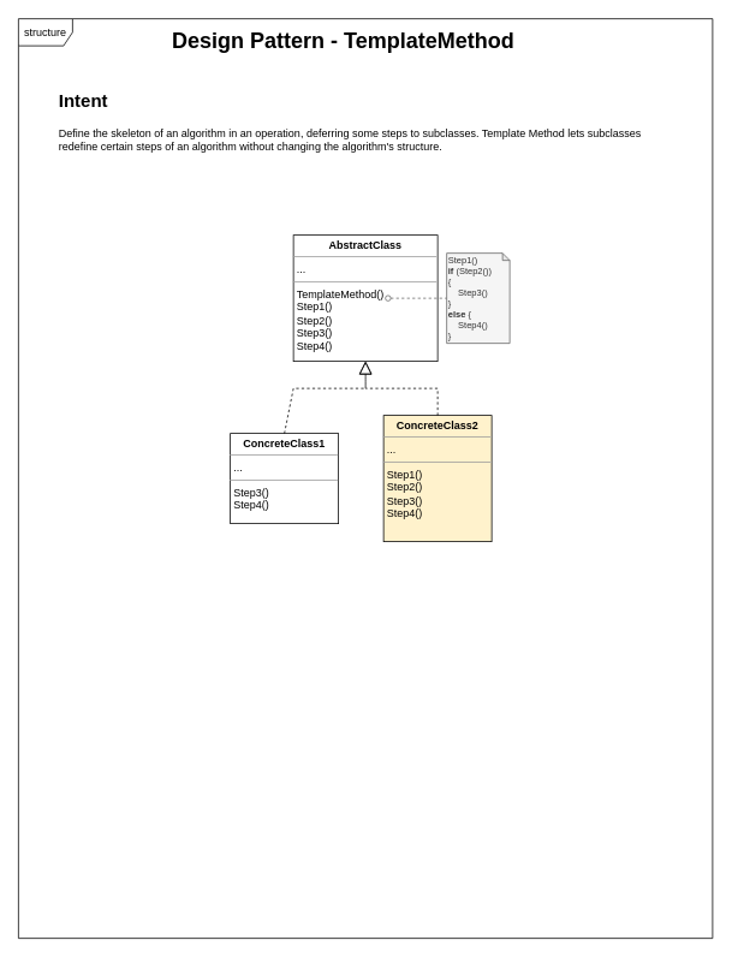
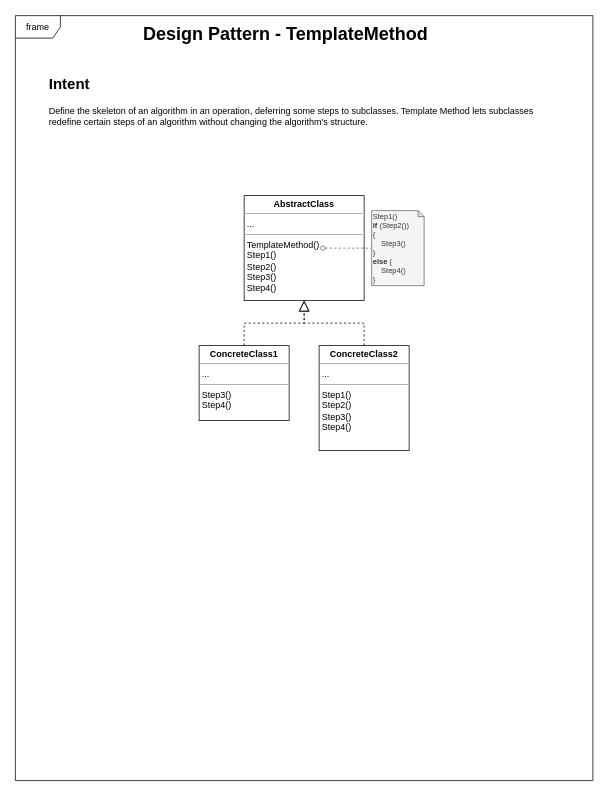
- <mxCell id="2" value="structure" style="shape=umlFrame;whiteSpace=wrap;html=1;" vertex="1" parent="1"><mxGeometry x="20" y="20" width="770" height="1020" as="geometry" /></mxCell>
+ <mxCell id="2" value="frame" style="shape=umlFrame;whiteSpace=wrap;html=1;" vertex="1" parent="1"><mxGeometry x="20" y="20" width="770" height="1020" as="geometry" /></mxCell>
- <mxCell id="8" value="&lt;p style=&quot;margin:0px;margin-top:4px;text-align:center;&quot;&gt;&lt;b&gt;ConcreteClass1&lt;/b&gt;&lt;/p&gt;&lt;hr size=&quot;1&quot;&gt;&lt;p style=&quot;margin:0px;margin-left:4px;&quot;&gt;...&lt;/p&gt;&lt;hr size=&quot;1&quot;&gt;&lt;p style=&quot;margin:0px;margin-left:4px;&quot;&gt;&lt;span style=&quot;background-color: initial;&quot;&gt;Step3()&lt;/span&gt;&lt;br&gt;&lt;/p&gt;&lt;p style=&quot;margin:0px;margin-left:4px;&quot;&gt;Step4()&lt;br&gt;&lt;/p&gt;" style="verticalAlign=top;align=left;overflow=fill;fontSize=12;fontFamily=Helvetica;html=1;" vertex="1" parent="1"><mxGeometry x="255" y="480" width="120" height="100" as="geometry" /></mxCell>
+ <mxCell id="8" value="&lt;p style=&quot;margin:0px;margin-top:4px;text-align:center;&quot;&gt;&lt;b&gt;ConcreteClass1&lt;/b&gt;&lt;/p&gt;&lt;hr size=&quot;1&quot;&gt;&lt;p style=&quot;margin:0px;margin-left:4px;&quot;&gt;...&lt;/p&gt;&lt;hr size=&quot;1&quot;&gt;&lt;p style=&quot;margin:0px;margin-left:4px;&quot;&gt;&lt;span style=&quot;background-color: initial;&quot;&gt;Step3()&lt;/span&gt;&lt;br&gt;&lt;/p&gt;&lt;p style=&quot;margin:0px;margin-left:4px;&quot;&gt;Step4()&lt;br&gt;&lt;/p&gt;" style="verticalAlign=top;align=left;overflow=fill;fontSize=12;fontFamily=Helvetica;html=1;" vertex="1" parent="1"><mxGeometry x="265" y="460" width="120" height="100" as="geometry" /></mxCell>
- <mxCell id="9" value="&lt;p style=&quot;margin:0px;margin-top:4px;text-align:center;&quot;&gt;&lt;b&gt;ConcreteClass2&lt;/b&gt;&lt;/p&gt;&lt;hr size=&quot;1&quot;&gt;&lt;p style=&quot;margin:0px;margin-left:4px;&quot;&gt;...&lt;/p&gt;&lt;hr size=&quot;1&quot;&gt;&lt;p style=&quot;margin:0px;margin-left:4px;&quot;&gt;&lt;span style=&quot;background-color: initial;&quot;&gt;Step1()&lt;/span&gt;&lt;br&gt;&lt;/p&gt;&lt;p style=&quot;margin:0px;margin-left:4px;&quot;&gt;Step2()&lt;span style=&quot;background-color: initial;&quot;&gt;&lt;br&gt;&lt;/span&gt;&lt;/p&gt;&lt;p style=&quot;margin:0px;margin-left:4px;&quot;&gt;Step3()&lt;br&gt;&lt;/p&gt;&lt;p style=&quot;margin:0px;margin-left:4px;&quot;&gt;Step4()&lt;br&gt;&lt;/p&gt;" style="verticalAlign=top;align=left;overflow=fill;fontSize=12;fontFamily=Helvetica;html=1;fillColor=#fff2cc;" vertex="1" parent="1"><mxGeometry x="425" y="460" width="120" height="140" as="geometry" /></mxCell>
+ <mxCell id="9" value="&lt;p style=&quot;margin:0px;margin-top:4px;text-align:center;&quot;&gt;&lt;b&gt;ConcreteClass2&lt;/b&gt;&lt;/p&gt;&lt;hr size=&quot;1&quot;&gt;&lt;p style=&quot;margin:0px;margin-left:4px;&quot;&gt;...&lt;/p&gt;&lt;hr size=&quot;1&quot;&gt;&lt;p style=&quot;margin:0px;margin-left:4px;&quot;&gt;&lt;span style=&quot;background-color: initial;&quot;&gt;Step1()&lt;/span&gt;&lt;br&gt;&lt;/p&gt;&lt;p style=&quot;margin:0px;margin-left:4px;&quot;&gt;Step2()&lt;span style=&quot;background-color: initial;&quot;&gt;&lt;br&gt;&lt;/span&gt;&lt;/p&gt;&lt;p style=&quot;margin:0px;margin-left:4px;&quot;&gt;Step3()&lt;br&gt;&lt;/p&gt;&lt;p style=&quot;margin:0px;margin-left:4px;&quot;&gt;Step4()&lt;br&gt;&lt;/p&gt;" style="verticalAlign=top;align=left;overflow=fill;fontSize=12;fontFamily=Helvetica;html=1;" vertex="1" parent="1"><mxGeometry x="425" y="460" width="120" height="140" as="geometry" /></mxCell>
